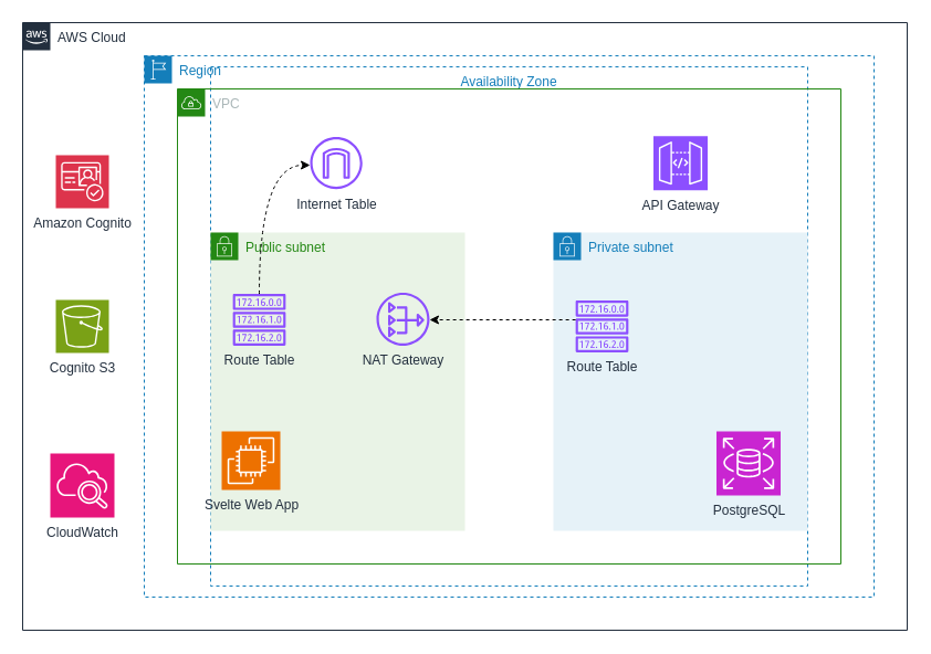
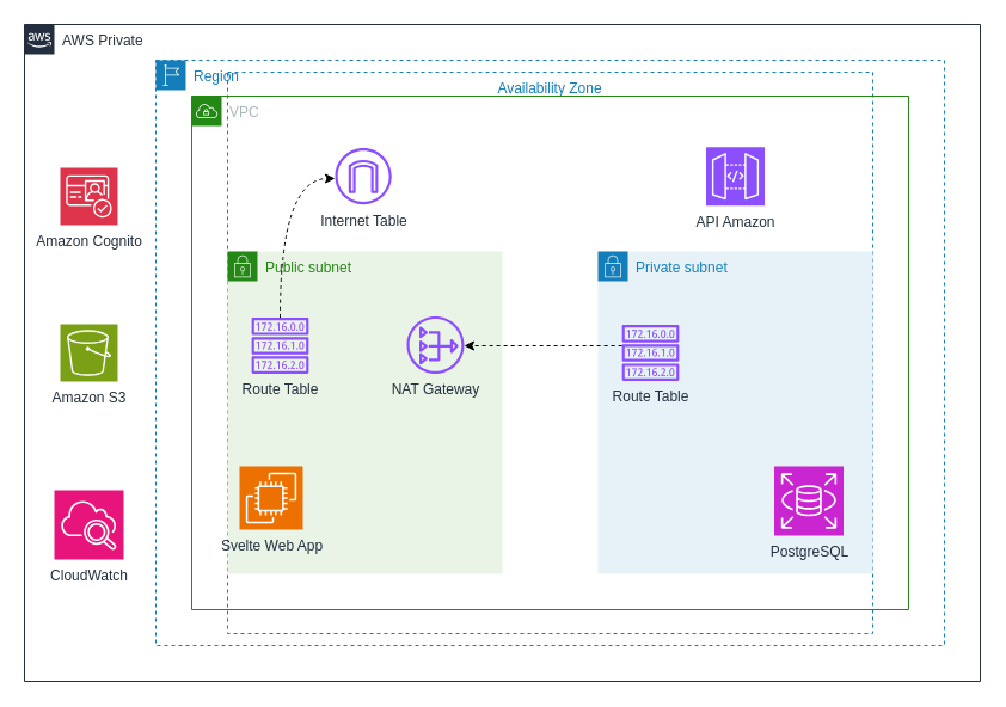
- <mxCell id="3" value="AWS Cloud" style="points=[[0,0],[0.25,0],[0.5,0],[0.75,0],[1,0],[1,0.25],[1,0.5],[1,0.75],[1,1],[0.75,1],[0.5,1],[0.25,1],[0,1],[0,0.75],[0,0.5],[0,0.25]];outlineConnect=0;gradientColor=none;html=1;whiteSpace=wrap;fontSize=12;fontStyle=0;container=1;pointerEvents=0;collapsible=0;recursiveResize=0;shape=mxgraph.aws4.group;grIcon=mxgraph.aws4.group_aws_cloud_alt;strokeColor=#232F3E;fillColor=none;verticalAlign=top;align=left;spacingLeft=30;fontColor=#232F3E;dashed=0;" parent="1" vertex="1"><mxGeometry y="20" width="800" height="550" as="geometry" x="20" /></mxCell>
+ <mxCell id="3" value="AWS Private" style="points=[[0,0],[0.25,0],[0.5,0],[0.75,0],[1,0],[1,0.25],[1,0.5],[1,0.75],[1,1],[0.75,1],[0.5,1],[0.25,1],[0,1],[0,0.75],[0,0.5],[0,0.25]];outlineConnect=0;gradientColor=none;html=1;whiteSpace=wrap;fontSize=12;fontStyle=0;container=1;pointerEvents=0;collapsible=0;recursiveResize=0;shape=mxgraph.aws4.group;grIcon=mxgraph.aws4.group_aws_cloud_alt;strokeColor=#232F3E;fillColor=none;verticalAlign=top;align=left;spacingLeft=30;fontColor=#232F3E;dashed=0;" parent="1" vertex="1"><mxGeometry y="20" width="800" height="550" as="geometry" x="20" /></mxCell>
- <mxCell id="16" value="API Gateway" style="sketch=0;points=[[0,0,0],[0.25,0,0],[0.5,0,0],[0.75,0,0],[1,0,0],[0,1,0],[0.25,1,0],[0.5,1,0],[0.75,1,0],[1,1,0],[0,0.25,0],[0,0.5,0],[0,0.75,0],[1,0.25,0],[1,0.5,0],[1,0.75,0]];outlineConnect=0;fontColor=#232F3E;fillColor=#8C4FFF;strokeColor=#ffffff;dashed=0;verticalLabelPosition=bottom;verticalAlign=top;align=center;html=1;fontSize=12;fontStyle=0;aspect=fixed;shape=mxgraph.aws4.resourceIcon;resIcon=mxgraph.aws4.api_gateway;" parent="8" vertex="1"><mxGeometry x="430.5" y="42.63" width="49" height="49" as="geometry" /></mxCell>
+ <mxCell id="16" value="API Amazon" style="sketch=0;points=[[0,0,0],[0.25,0,0],[0.5,0,0],[0.75,0,0],[1,0,0],[0,1,0],[0.25,1,0],[0.5,1,0],[0.75,1,0],[1,1,0],[0,0.25,0],[0,0.5,0],[0,0.75,0],[1,0.25,0],[1,0.5,0],[1,0.75,0]];outlineConnect=0;fontColor=#232F3E;fillColor=#8C4FFF;strokeColor=#ffffff;dashed=0;verticalLabelPosition=bottom;verticalAlign=top;align=center;html=1;fontSize=12;fontStyle=0;aspect=fixed;shape=mxgraph.aws4.resourceIcon;resIcon=mxgraph.aws4.api_gateway;" parent="8" vertex="1"><mxGeometry x="430.5" y="42.63" width="49" height="49" as="geometry" /></mxCell>
- <mxCell id="6" value="Cognito S3" style="sketch=0;points=[[0,0,0],[0.25,0,0],[0.5,0,0],[0.75,0,0],[1,0,0],[0,1,0],[0.25,1,0],[0.5,1,0],[0.75,1,0],[1,1,0],[0,0.25,0],[0,0.5,0],[0,0.75,0],[1,0.25,0],[1,0.5,0],[1,0.75,0]];outlineConnect=0;fontColor=#232F3E;fillColor=#7AA116;strokeColor=#ffffff;dashed=0;verticalLabelPosition=bottom;verticalAlign=top;align=center;html=1;fontSize=12;fontStyle=0;aspect=fixed;shape=mxgraph.aws4.resourceIcon;resIcon=mxgraph.aws4.s3;" parent="3" vertex="1"><mxGeometry x="30" y="251" width="48" height="48" as="geometry" /></mxCell>
+ <mxCell id="6" value="Amazon S3" style="sketch=0;points=[[0,0,0],[0.25,0,0],[0.5,0,0],[0.75,0,0],[1,0,0],[0,1,0],[0.25,1,0],[0.5,1,0],[0.75,1,0],[1,1,0],[0,0.25,0],[0,0.5,0],[0,0.75,0],[1,0.25,0],[1,0.5,0],[1,0.75,0]];outlineConnect=0;fontColor=#232F3E;fillColor=#7AA116;strokeColor=#ffffff;dashed=0;verticalLabelPosition=bottom;verticalAlign=top;align=center;html=1;fontSize=12;fontStyle=0;aspect=fixed;shape=mxgraph.aws4.resourceIcon;resIcon=mxgraph.aws4.s3;" parent="3" vertex="1"><mxGeometry x="30" y="251" width="48" height="48" as="geometry" /></mxCell>
